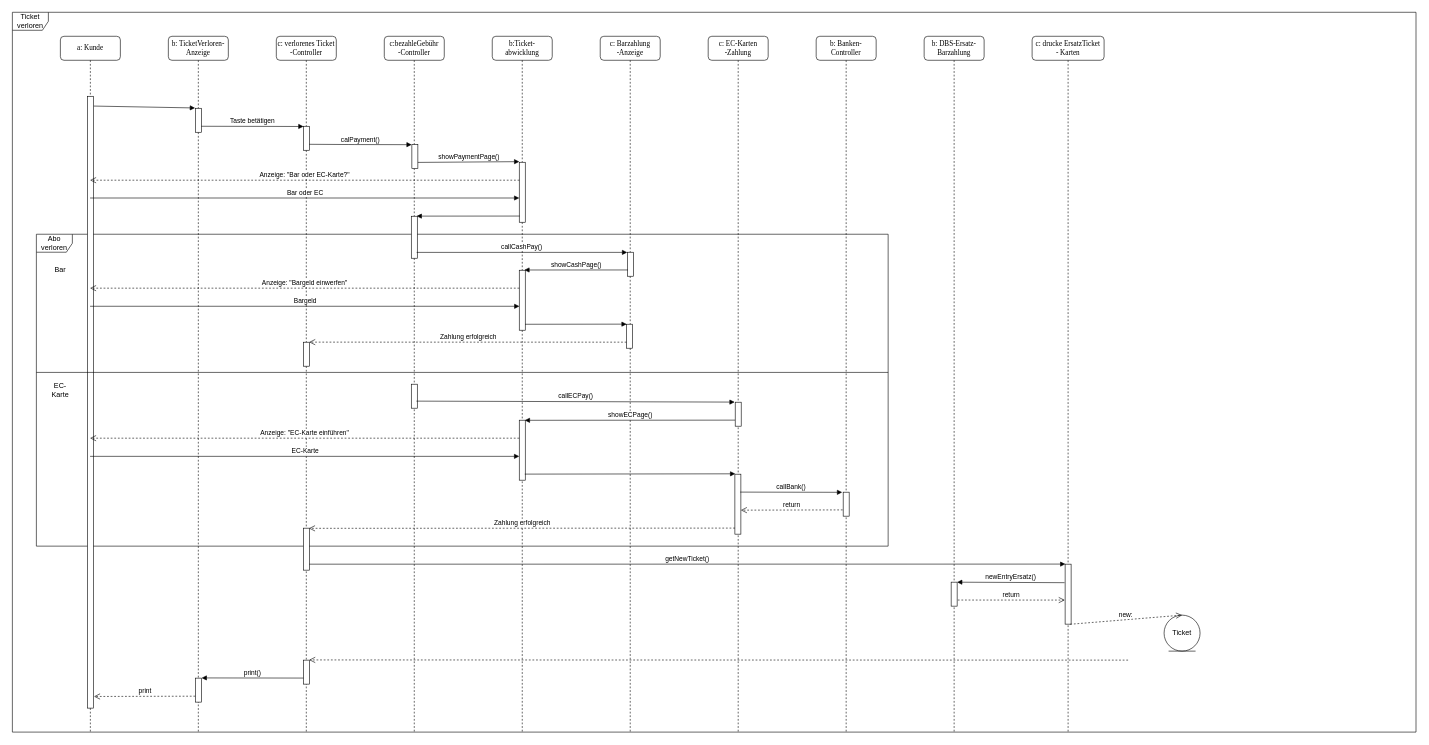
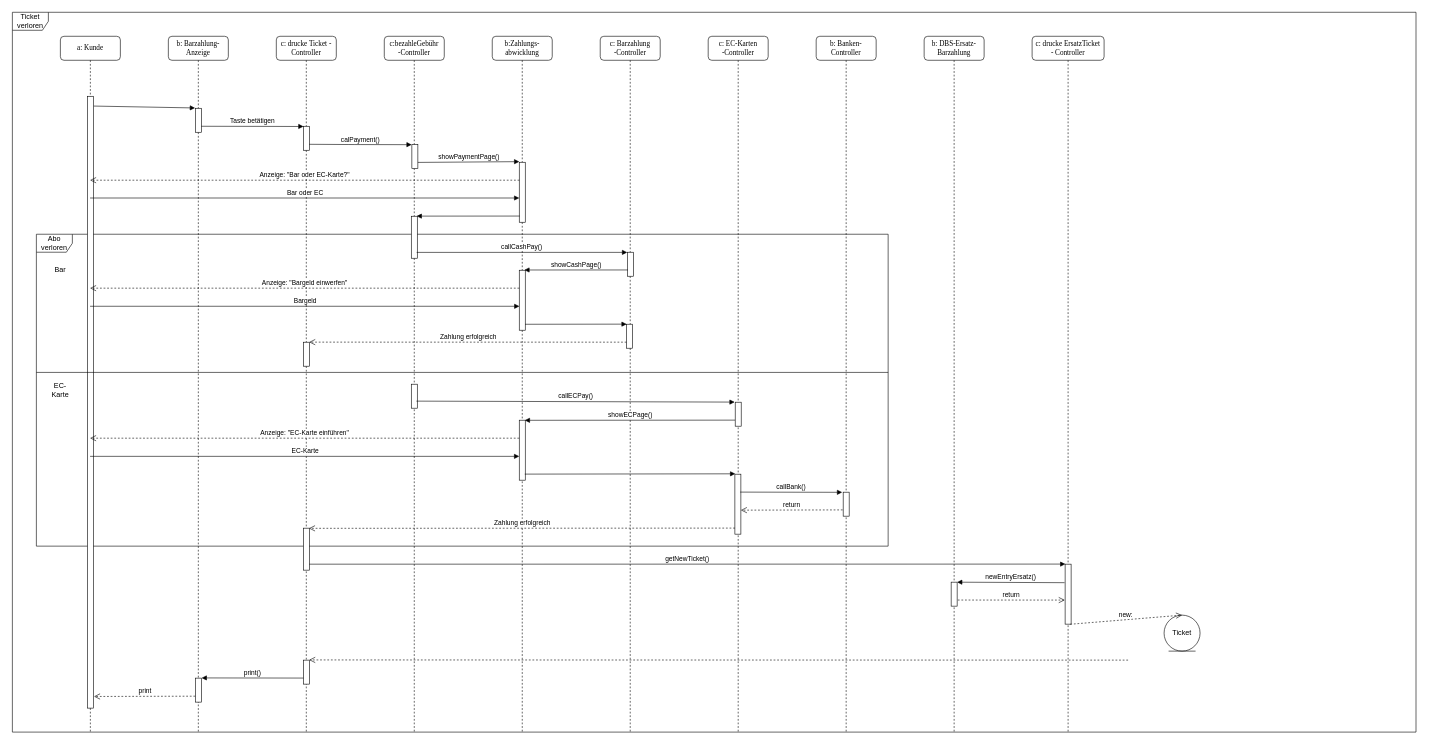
- <mxCell id="4" value="b: TicketVerloren-Anzeige" style="shape=umlLifeline;perimeter=lifelinePerimeter;whiteSpace=wrap;html=1;container=1;collapsible=0;recursiveResize=0;outlineConnect=0;rounded=1;shadow=0;comic=0;labelBackgroundColor=none;strokeColor=#000000;strokeWidth=1;fillColor=#FFFFFF;fontFamily=Verdana;fontSize=12;fontColor=#000000;align=center;" parent="1" vertex="1"><mxGeometry x="280" y="60" width="100" height="1160" as="geometry" /></mxCell>
+ <mxCell id="4" value="b: Barzahlung-Anzeige" style="shape=umlLifeline;perimeter=lifelinePerimeter;whiteSpace=wrap;html=1;container=1;collapsible=0;recursiveResize=0;outlineConnect=0;rounded=1;shadow=0;comic=0;labelBackgroundColor=none;strokeColor=#000000;strokeWidth=1;fillColor=#FFFFFF;fontFamily=Verdana;fontSize=12;fontColor=#000000;align=center;" parent="1" vertex="1"><mxGeometry x="280" y="60" width="100" height="1160" as="geometry" /></mxCell>
- <mxCell id="7" value="c: verlorenes Ticket -Controller&lt;br&gt;" style="shape=umlLifeline;perimeter=lifelinePerimeter;whiteSpace=wrap;html=1;container=1;collapsible=0;recursiveResize=0;outlineConnect=0;rounded=1;shadow=0;comic=0;labelBackgroundColor=none;strokeColor=#000000;strokeWidth=1;fillColor=#FFFFFF;fontFamily=Verdana;fontSize=12;fontColor=#000000;align=center;" parent="1" vertex="1"><mxGeometry x="460" y="60" width="100" height="1160" as="geometry" /></mxCell>
+ <mxCell id="7" value="c: drucke Ticket -Controller&lt;br&gt;" style="shape=umlLifeline;perimeter=lifelinePerimeter;whiteSpace=wrap;html=1;container=1;collapsible=0;recursiveResize=0;outlineConnect=0;rounded=1;shadow=0;comic=0;labelBackgroundColor=none;strokeColor=#000000;strokeWidth=1;fillColor=#FFFFFF;fontFamily=Verdana;fontSize=12;fontColor=#000000;align=center;" parent="1" vertex="1"><mxGeometry x="460" y="60" width="100" height="1160" as="geometry" /></mxCell>
- <mxCell id="18" value="b:Ticket-&lt;br&gt;abwicklung&lt;br&gt;" style="shape=umlLifeline;perimeter=lifelinePerimeter;whiteSpace=wrap;html=1;container=1;collapsible=0;recursiveResize=0;outlineConnect=0;rounded=1;shadow=0;comic=0;labelBackgroundColor=none;strokeColor=#000000;strokeWidth=1;fillColor=#FFFFFF;fontFamily=Verdana;fontSize=12;fontColor=#000000;align=center;size=40;" parent="1" vertex="1"><mxGeometry x="820" y="60" width="100" height="1160" as="geometry" /></mxCell>
+ <mxCell id="18" value="b:Zahlungs-&lt;br&gt;abwicklung&lt;br&gt;" style="shape=umlLifeline;perimeter=lifelinePerimeter;whiteSpace=wrap;html=1;container=1;collapsible=0;recursiveResize=0;outlineConnect=0;rounded=1;shadow=0;comic=0;labelBackgroundColor=none;strokeColor=#000000;strokeWidth=1;fillColor=#FFFFFF;fontFamily=Verdana;fontSize=12;fontColor=#000000;align=center;size=40;" parent="1" vertex="1"><mxGeometry x="820" y="60" width="100" height="1160" as="geometry" /></mxCell>
- <mxCell id="22" value="c: Barzahlung&lt;br&gt;-Anzeige&lt;br&gt;" style="shape=umlLifeline;perimeter=lifelinePerimeter;whiteSpace=wrap;html=1;container=1;collapsible=0;recursiveResize=0;outlineConnect=0;rounded=1;shadow=0;comic=0;labelBackgroundColor=none;strokeColor=#000000;strokeWidth=1;fillColor=#FFFFFF;fontFamily=Verdana;fontSize=12;fontColor=#000000;align=center;size=40;" parent="1" vertex="1"><mxGeometry x="1000" y="60" width="100" height="1160" as="geometry" /></mxCell>
+ <mxCell id="22" value="c: Barzahlung&lt;br&gt;-Controller&lt;br&gt;" style="shape=umlLifeline;perimeter=lifelinePerimeter;whiteSpace=wrap;html=1;container=1;collapsible=0;recursiveResize=0;outlineConnect=0;rounded=1;shadow=0;comic=0;labelBackgroundColor=none;strokeColor=#000000;strokeWidth=1;fillColor=#FFFFFF;fontFamily=Verdana;fontSize=12;fontColor=#000000;align=center;size=40;" parent="1" vertex="1"><mxGeometry x="1000" y="60" width="100" height="1160" as="geometry" /></mxCell>
- <mxCell id="25" value="c: EC-Karten&lt;br&gt;-Zahlung&lt;br&gt;" style="shape=umlLifeline;perimeter=lifelinePerimeter;whiteSpace=wrap;html=1;container=1;collapsible=0;recursiveResize=0;outlineConnect=0;rounded=1;shadow=0;comic=0;labelBackgroundColor=none;strokeColor=#000000;strokeWidth=1;fillColor=#FFFFFF;fontFamily=Verdana;fontSize=12;fontColor=#000000;align=center;size=40;" parent="1" vertex="1"><mxGeometry x="1180" y="60" width="100" height="1160" as="geometry" /></mxCell>
+ <mxCell id="25" value="c: EC-Karten&lt;br&gt;-Controller&lt;br&gt;" style="shape=umlLifeline;perimeter=lifelinePerimeter;whiteSpace=wrap;html=1;container=1;collapsible=0;recursiveResize=0;outlineConnect=0;rounded=1;shadow=0;comic=0;labelBackgroundColor=none;strokeColor=#000000;strokeWidth=1;fillColor=#FFFFFF;fontFamily=Verdana;fontSize=12;fontColor=#000000;align=center;size=40;" parent="1" vertex="1"><mxGeometry x="1180" y="60" width="100" height="1160" as="geometry" /></mxCell>
- <mxCell id="31" value="c: drucke ErsatzTicket&lt;br&gt;- Karten&lt;br&gt;" style="shape=umlLifeline;perimeter=lifelinePerimeter;whiteSpace=wrap;html=1;container=1;collapsible=0;recursiveResize=0;outlineConnect=0;rounded=1;shadow=0;comic=0;labelBackgroundColor=none;strokeColor=#000000;strokeWidth=1;fillColor=#FFFFFF;fontFamily=Verdana;fontSize=12;fontColor=#000000;align=center;size=40;" parent="1" vertex="1"><mxGeometry x="1720" y="60" width="120" height="1160" as="geometry" /></mxCell>
+ <mxCell id="31" value="c: drucke ErsatzTicket&lt;br&gt;- Controller&lt;br&gt;" style="shape=umlLifeline;perimeter=lifelinePerimeter;whiteSpace=wrap;html=1;container=1;collapsible=0;recursiveResize=0;outlineConnect=0;rounded=1;shadow=0;comic=0;labelBackgroundColor=none;strokeColor=#000000;strokeWidth=1;fillColor=#FFFFFF;fontFamily=Verdana;fontSize=12;fontColor=#000000;align=center;size=40;" parent="1" vertex="1"><mxGeometry x="1720" y="60" width="120" height="1160" as="geometry" /></mxCell>
